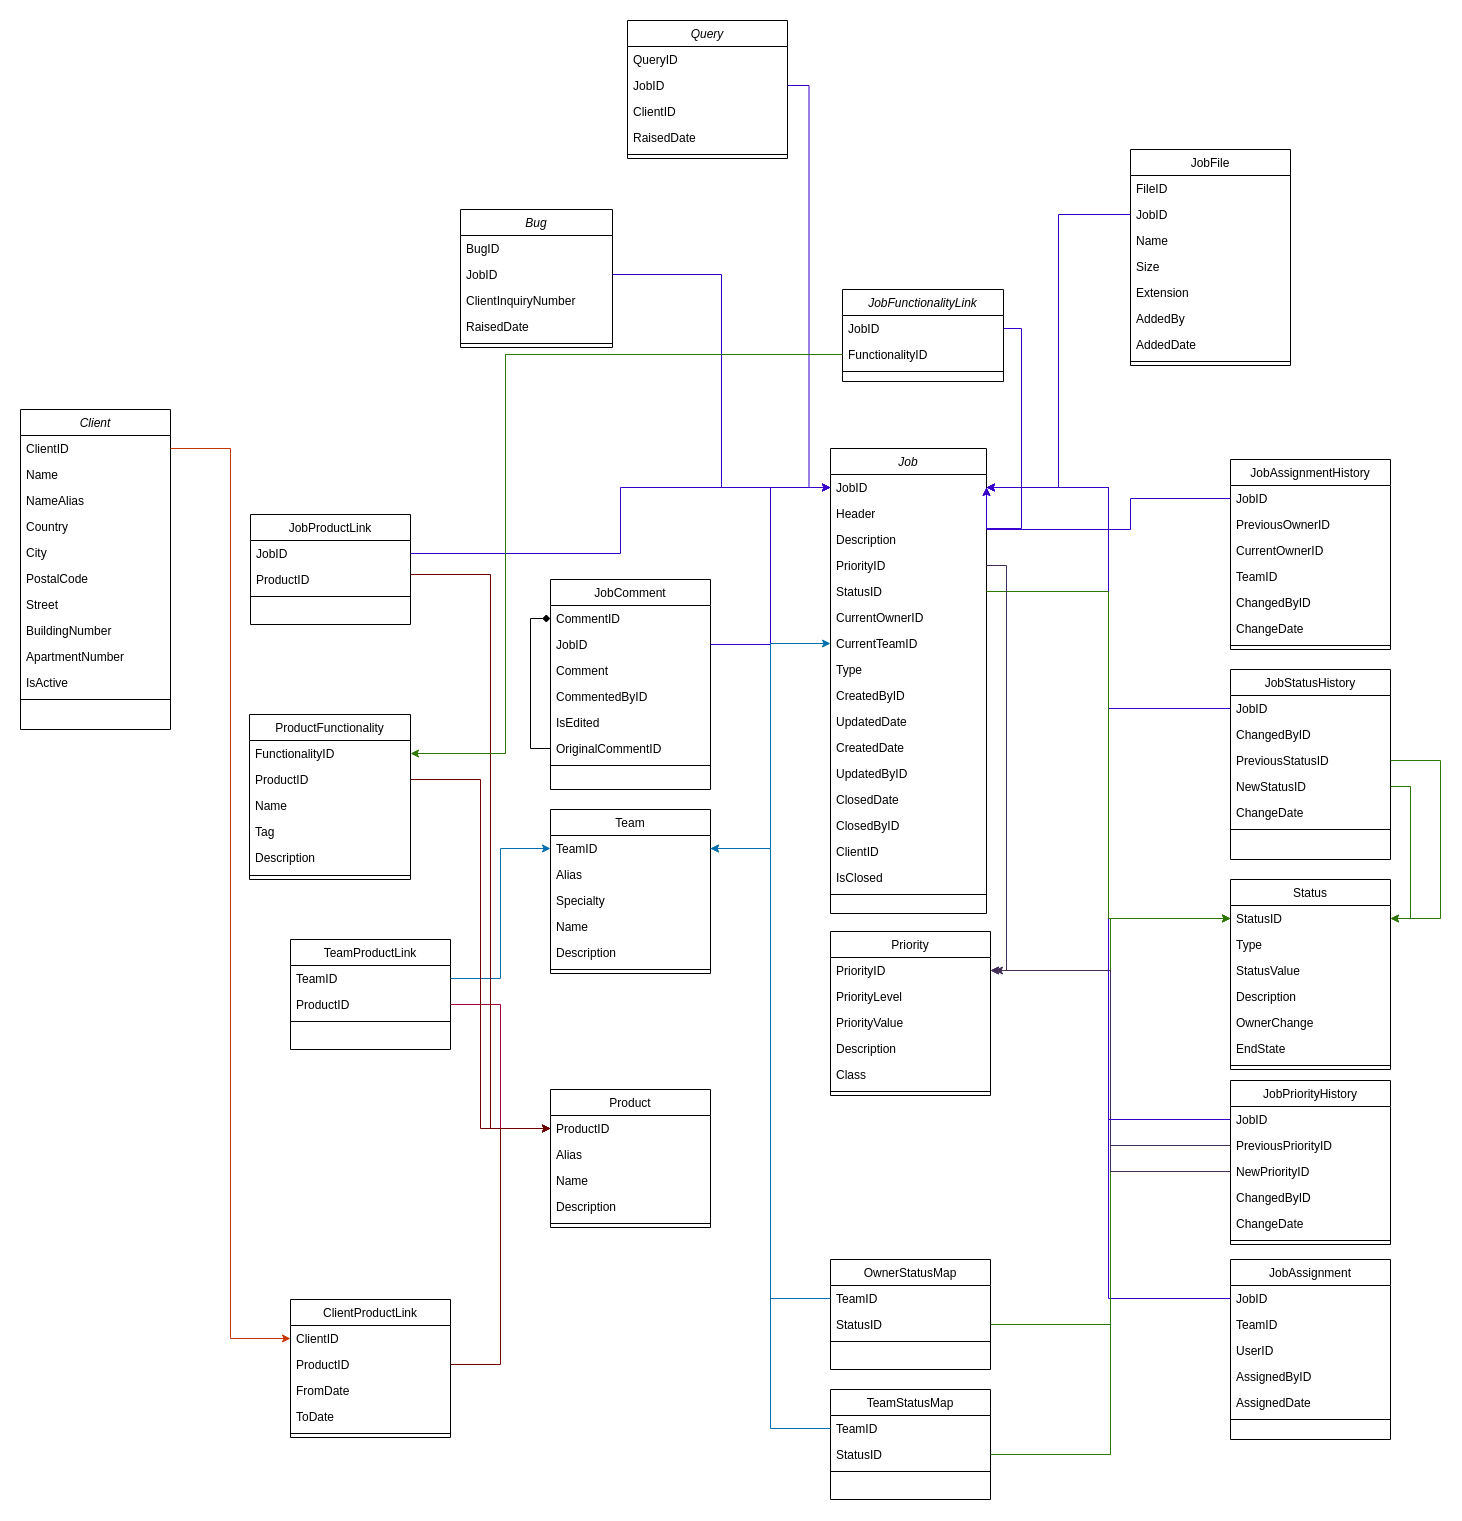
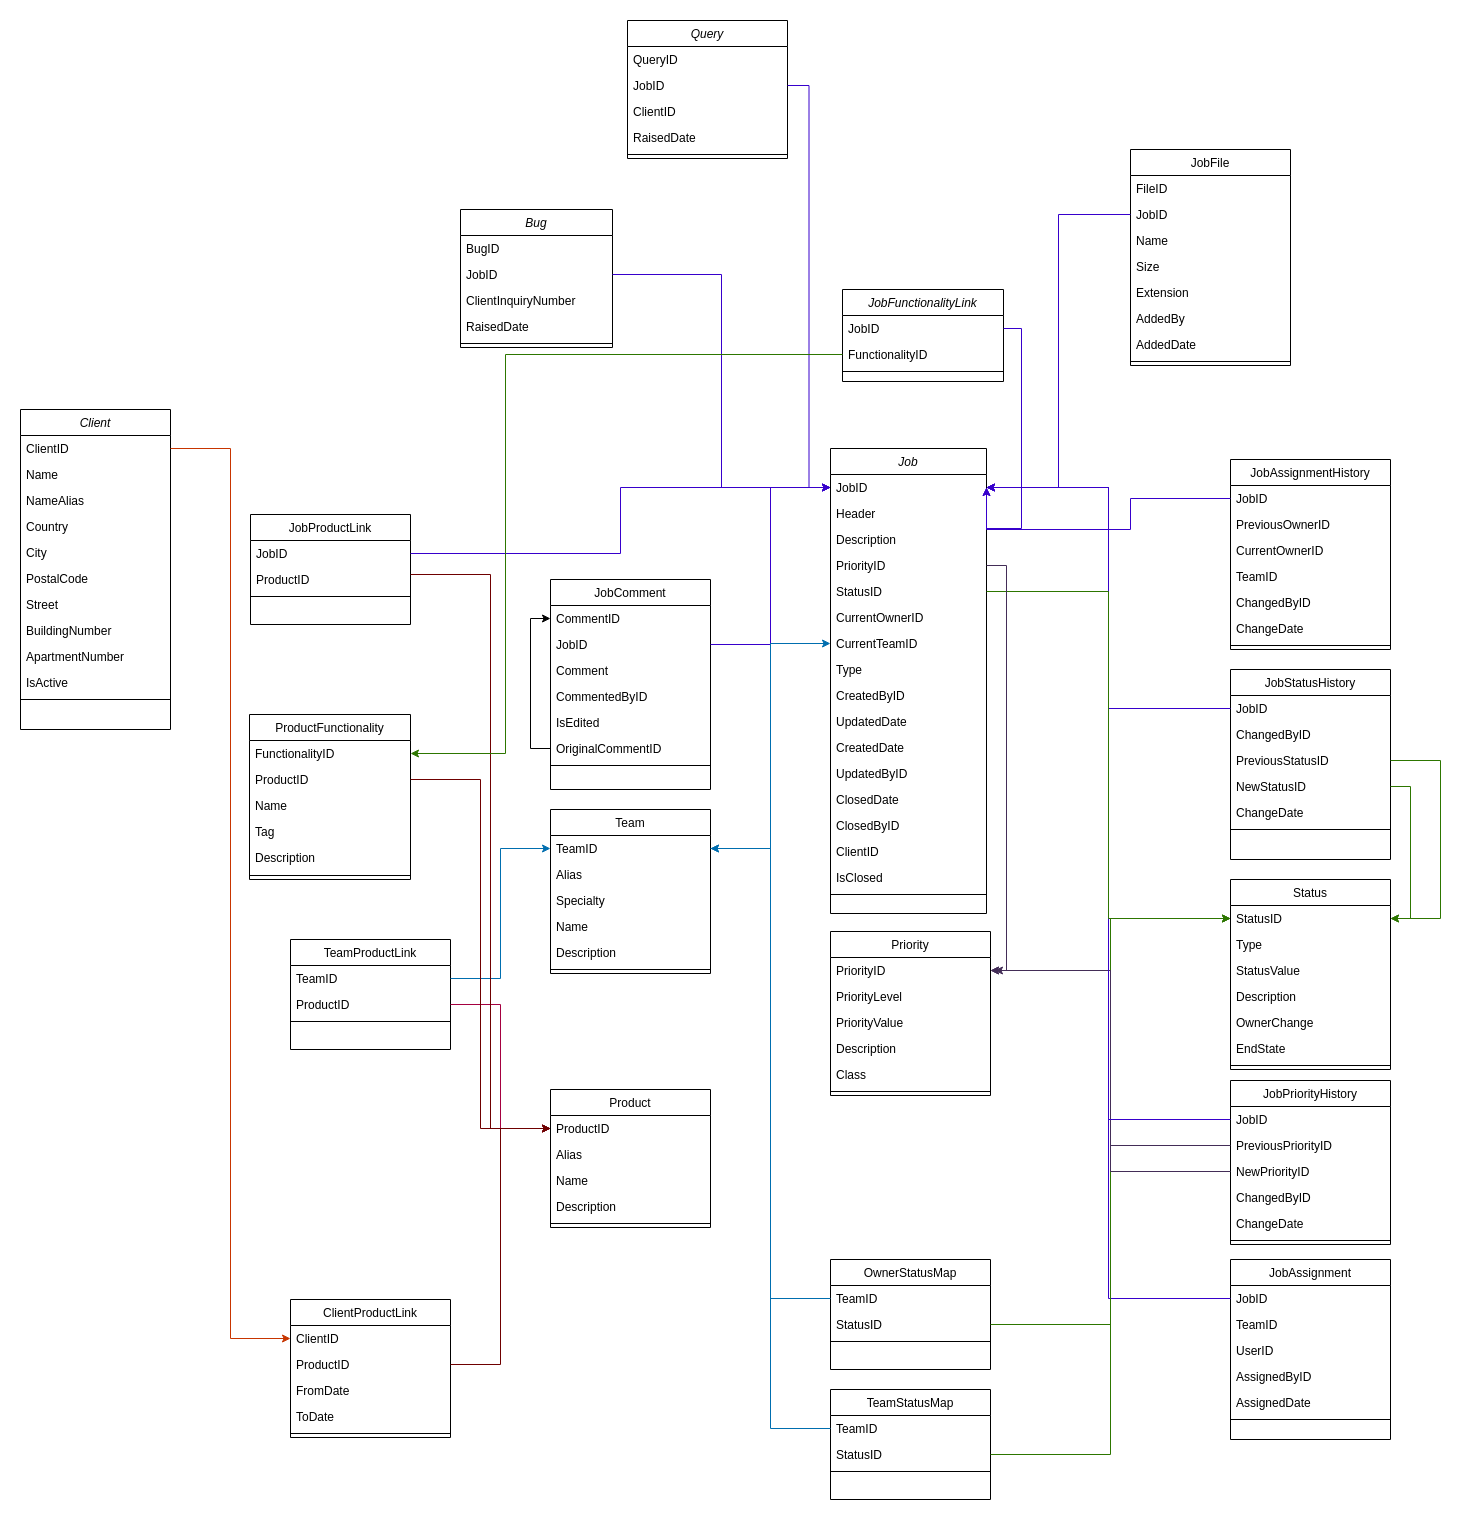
- <mxCell id="35" style="edgeStyle=orthogonalEdgeStyle;rounded=0;orthogonalLoop=1;jettySize=auto;html=1;endArrow=diamond;" parent="29" source="36" target="30" edge="1"><mxGeometry relative="1" as="geometry"><Array as="points"><mxPoint x="-20" y="169" /><mxPoint x="-20" y="39" /></Array></mxGeometry></mxCell>
+ <mxCell id="35" style="edgeStyle=orthogonalEdgeStyle;rounded=0;orthogonalLoop=1;jettySize=auto;html=1;" parent="29" source="36" target="30" edge="1"><mxGeometry relative="1" as="geometry"><Array as="points"><mxPoint x="-20" y="169" /><mxPoint x="-20" y="39" /></Array></mxGeometry></mxCell>
